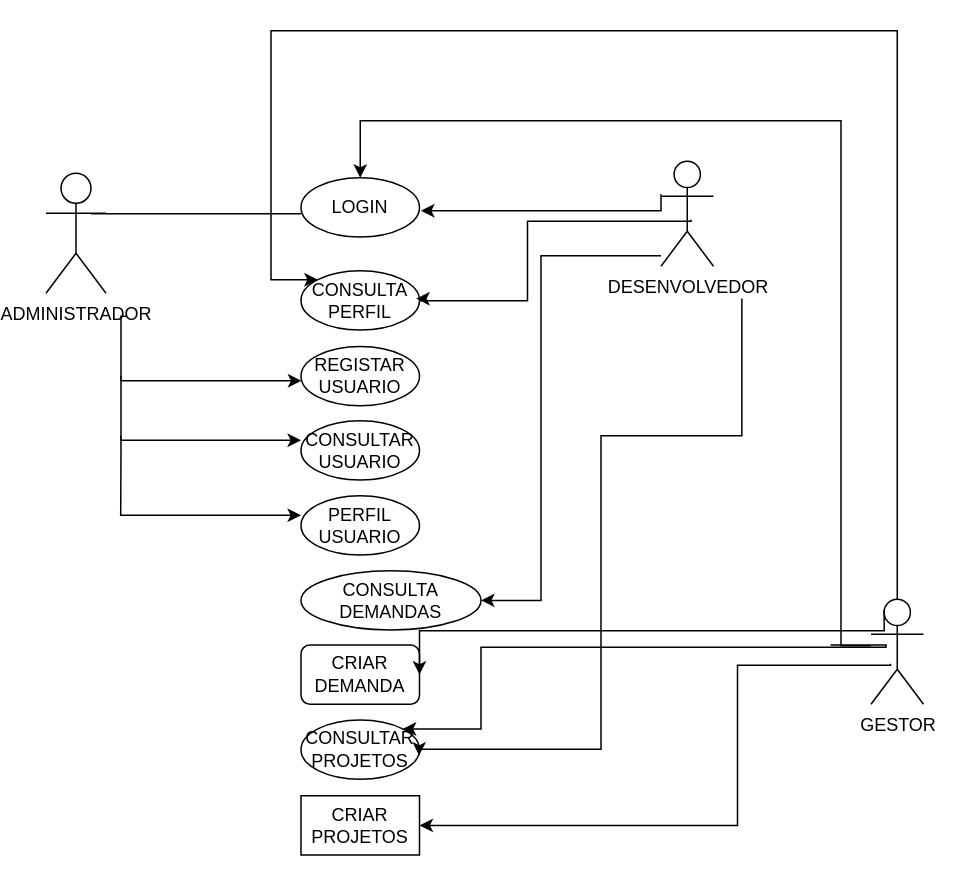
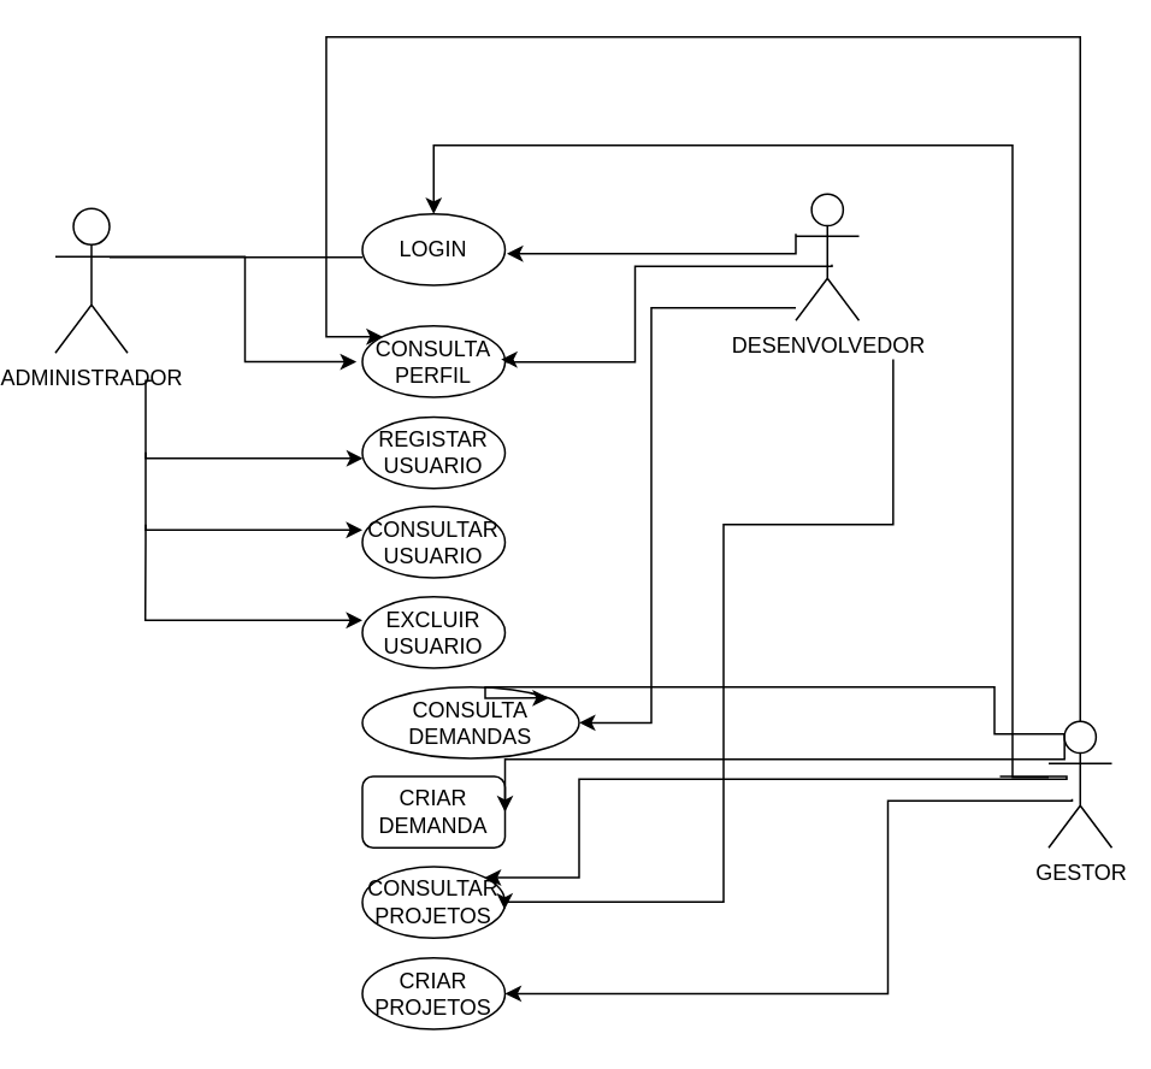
+ <mxCell id="16" style="edgeStyle=orthogonalEdgeStyle;rounded=0;orthogonalLoop=1;jettySize=auto;html=1;entryX=-0.041;entryY=0.504;entryDx=0;entryDy=0;entryPerimeter=0;exitX=1;exitY=0.333;exitDx=0;exitDy=0;exitPerimeter=0;" parent="1" source="2" target="6" edge="1"><mxGeometry relative="1" as="geometry"><mxPoint x="90" y="160" as="sourcePoint" /></mxGeometry></mxCell>
- <mxCell id="9" value="PERFIL USUARIO" style="ellipse;whiteSpace=wrap;html=1;" parent="1" vertex="1"><mxGeometry x="190" y="330" width="79" height="39.5" as="geometry" /></mxCell>
+ <mxCell id="9" value="EXCLUIR USUARIO" style="ellipse;whiteSpace=wrap;html=1;" parent="1" vertex="1"><mxGeometry x="190" y="330" width="79" height="39.5" as="geometry" /></mxCell>
+ <mxCell id="24" style="edgeStyle=orthogonalEdgeStyle;rounded=0;orthogonalLoop=1;jettySize=auto;html=1;exitX=0.25;exitY=0.1;exitDx=0;exitDy=0;exitPerimeter=0;entryX=1;entryY=0;entryDx=0;entryDy=0;" edge="1" parent="1" source="4" target="10"><mxGeometry relative="1" as="geometry"><mxPoint x="540" y="334" as="sourcePoint" /><mxPoint x="280" y="380" as="targetPoint" /><Array as="points"><mxPoint x="540" y="406" /><mxPoint x="540" y="380" /><mxPoint x="258" y="380" /></Array></mxGeometry></mxCell>
- <mxCell id="13" value="CRIAR PROJETOS" style="whiteSpace=wrap;html=1;rounded=0;" parent="1" vertex="1"><mxGeometry x="190" y="530" width="79" height="39.5" as="geometry" /></mxCell>
+ <mxCell id="13" value="CRIAR PROJETOS" style="ellipse;whiteSpace=wrap;html=1;" parent="1" vertex="1"><mxGeometry x="190" y="530" width="79" height="39.5" as="geometry" /></mxCell>
